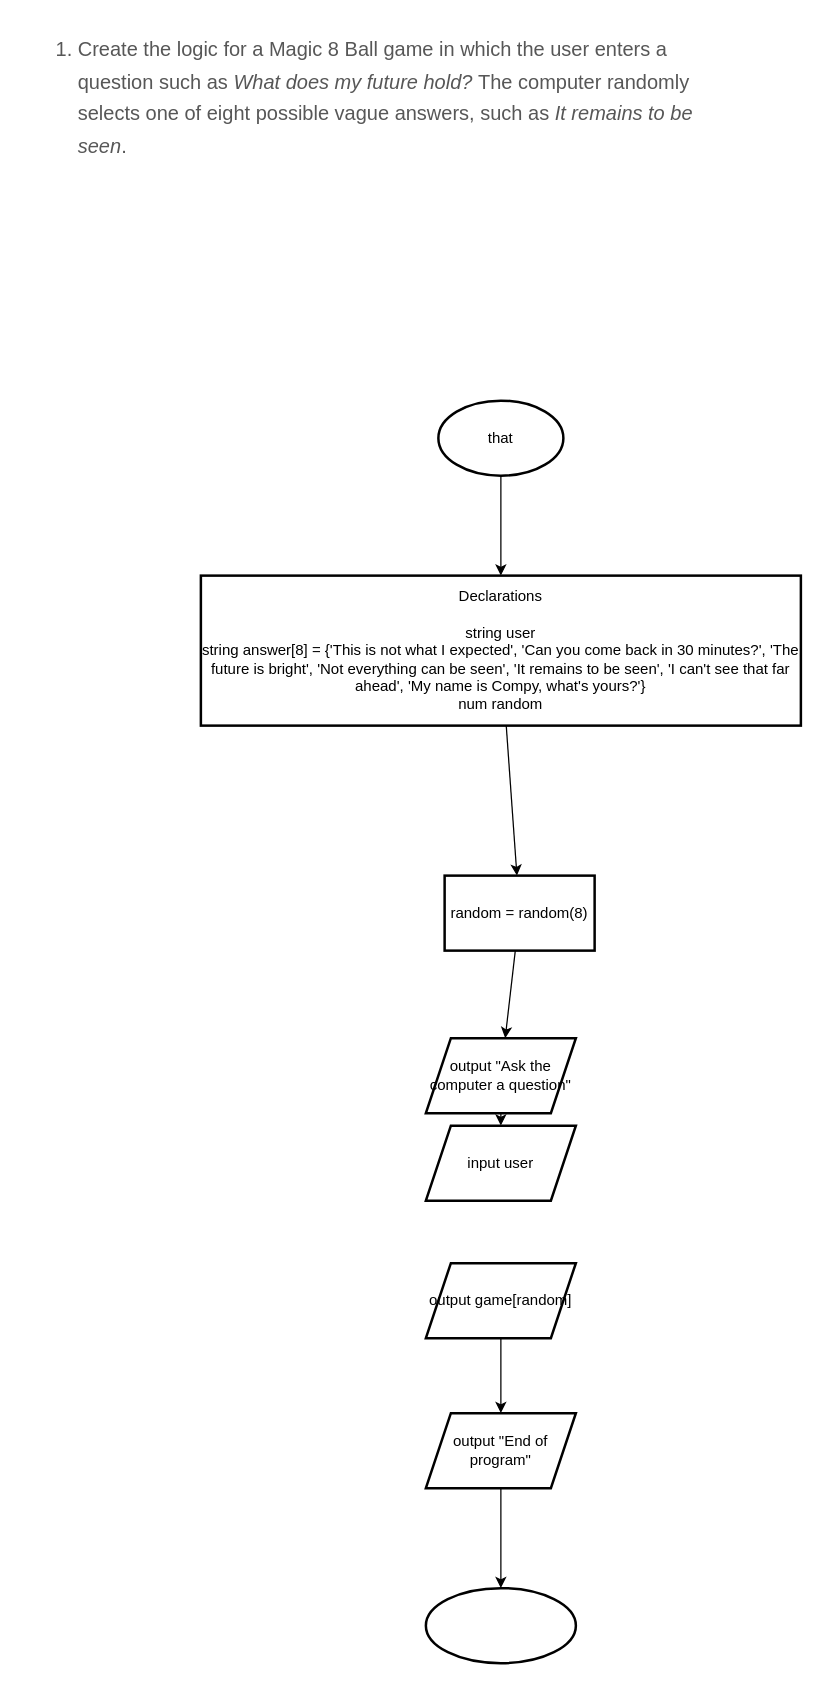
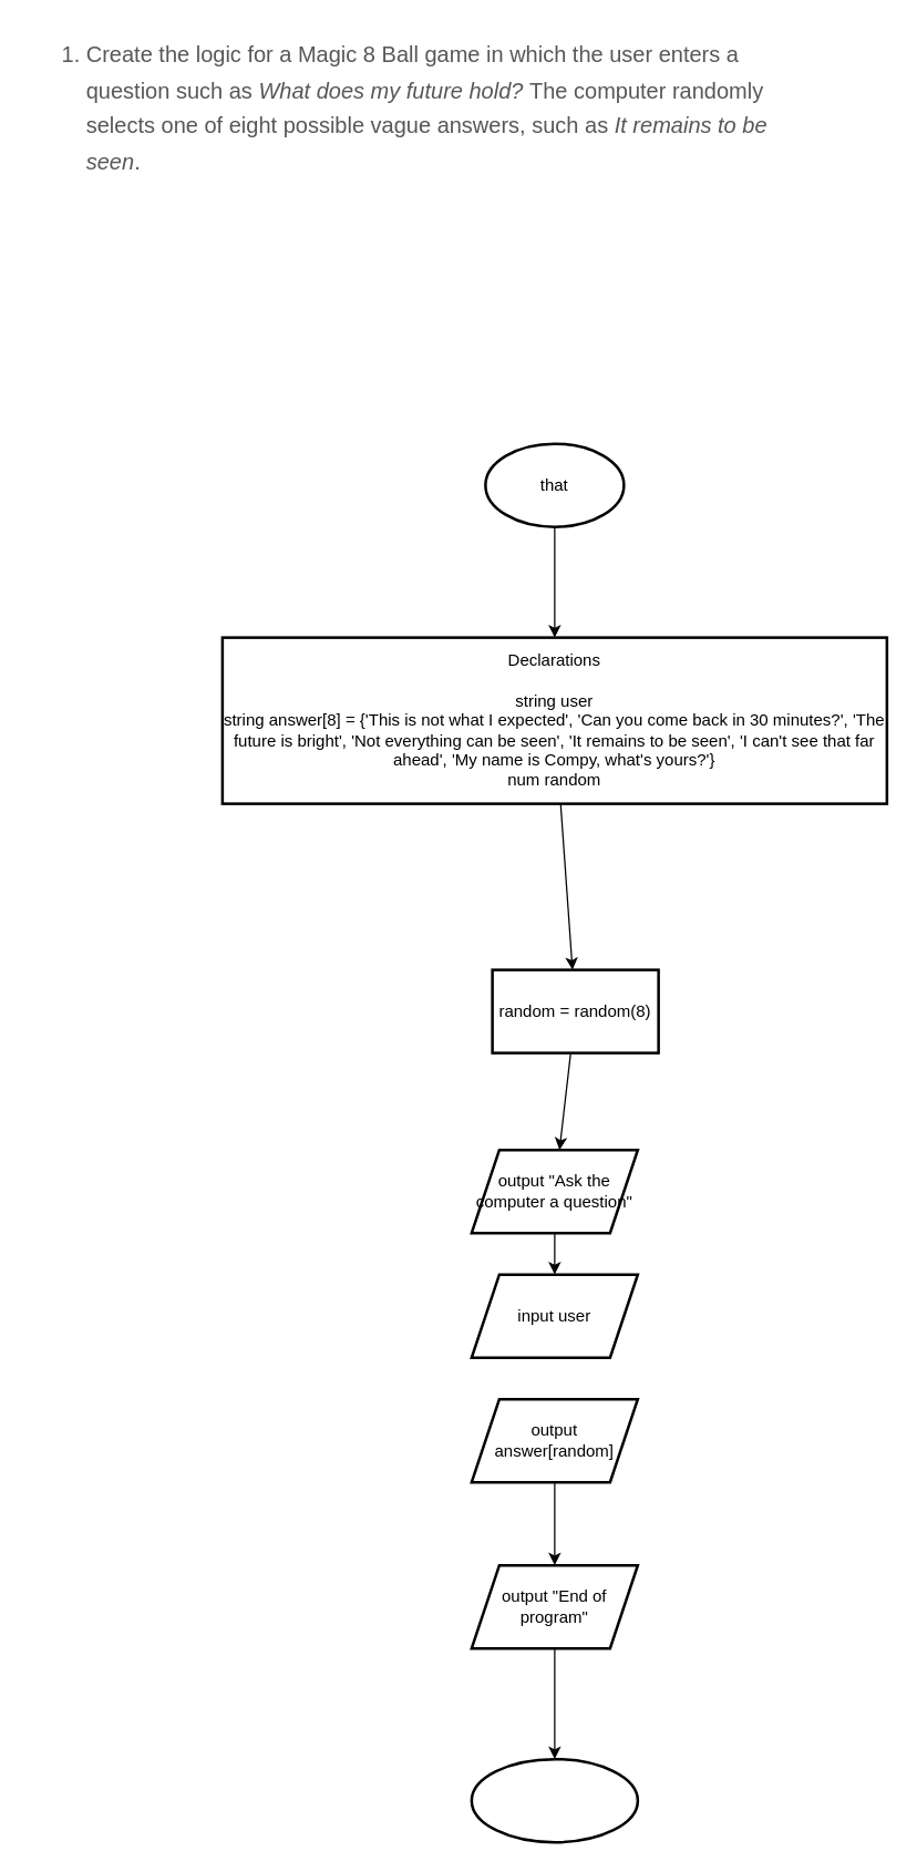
- <mxCell id="11" value="input user" style="shape=parallelogram;perimeter=parallelogramPerimeter;whiteSpace=wrap;html=1;fixedSize=1;strokeWidth=2;" vertex="1" parent="1"><mxGeometry x="340" y="900" width="120" height="60" as="geometry" /></mxCell>
+ <mxCell id="11" value="input user" style="shape=parallelogram;perimeter=parallelogramPerimeter;whiteSpace=wrap;html=1;fixedSize=1;strokeWidth=2;" vertex="1" parent="1"><mxGeometry x="340" y="920" width="120" height="60" as="geometry" /></mxCell>
- <mxCell id="13" value="output game[random]" style="shape=parallelogram;perimeter=parallelogramPerimeter;whiteSpace=wrap;html=1;fixedSize=1;strokeWidth=2;" vertex="1" parent="1"><mxGeometry x="340" y="1010" width="120" height="60" as="geometry" /></mxCell>
+ <mxCell id="13" value="output answer[random]" style="shape=parallelogram;perimeter=parallelogramPerimeter;whiteSpace=wrap;html=1;fixedSize=1;strokeWidth=2;" vertex="1" parent="1"><mxGeometry x="340" y="1010" width="120" height="60" as="geometry" /></mxCell>
